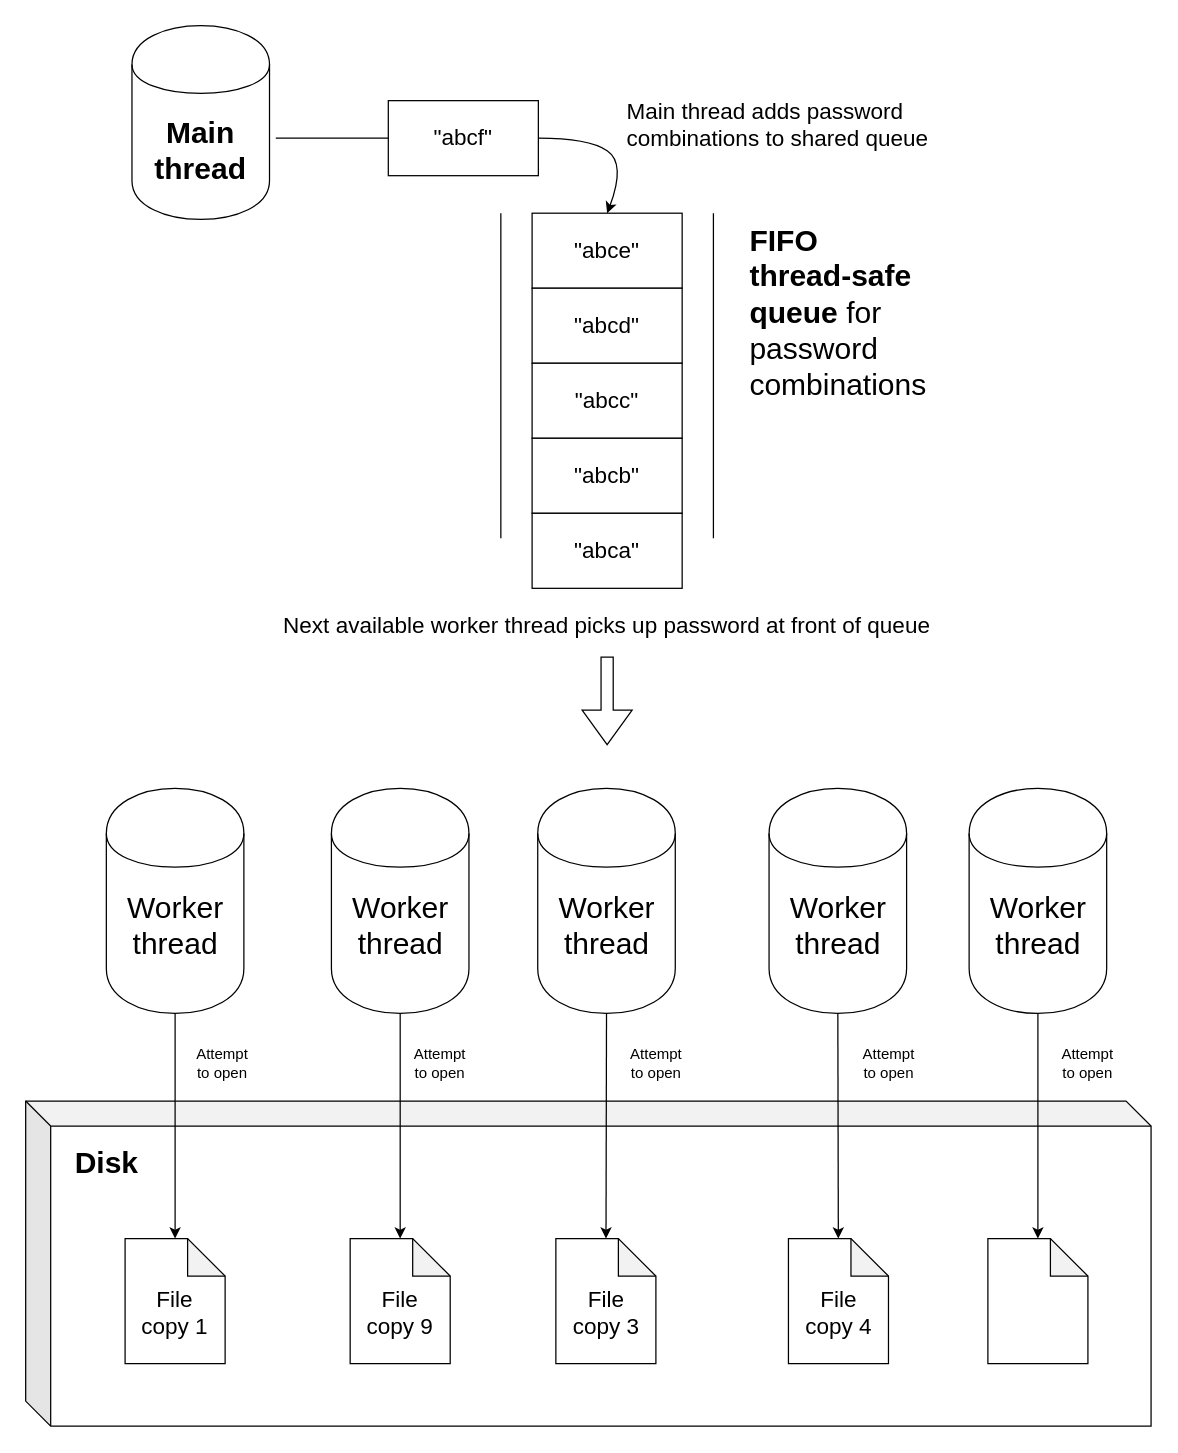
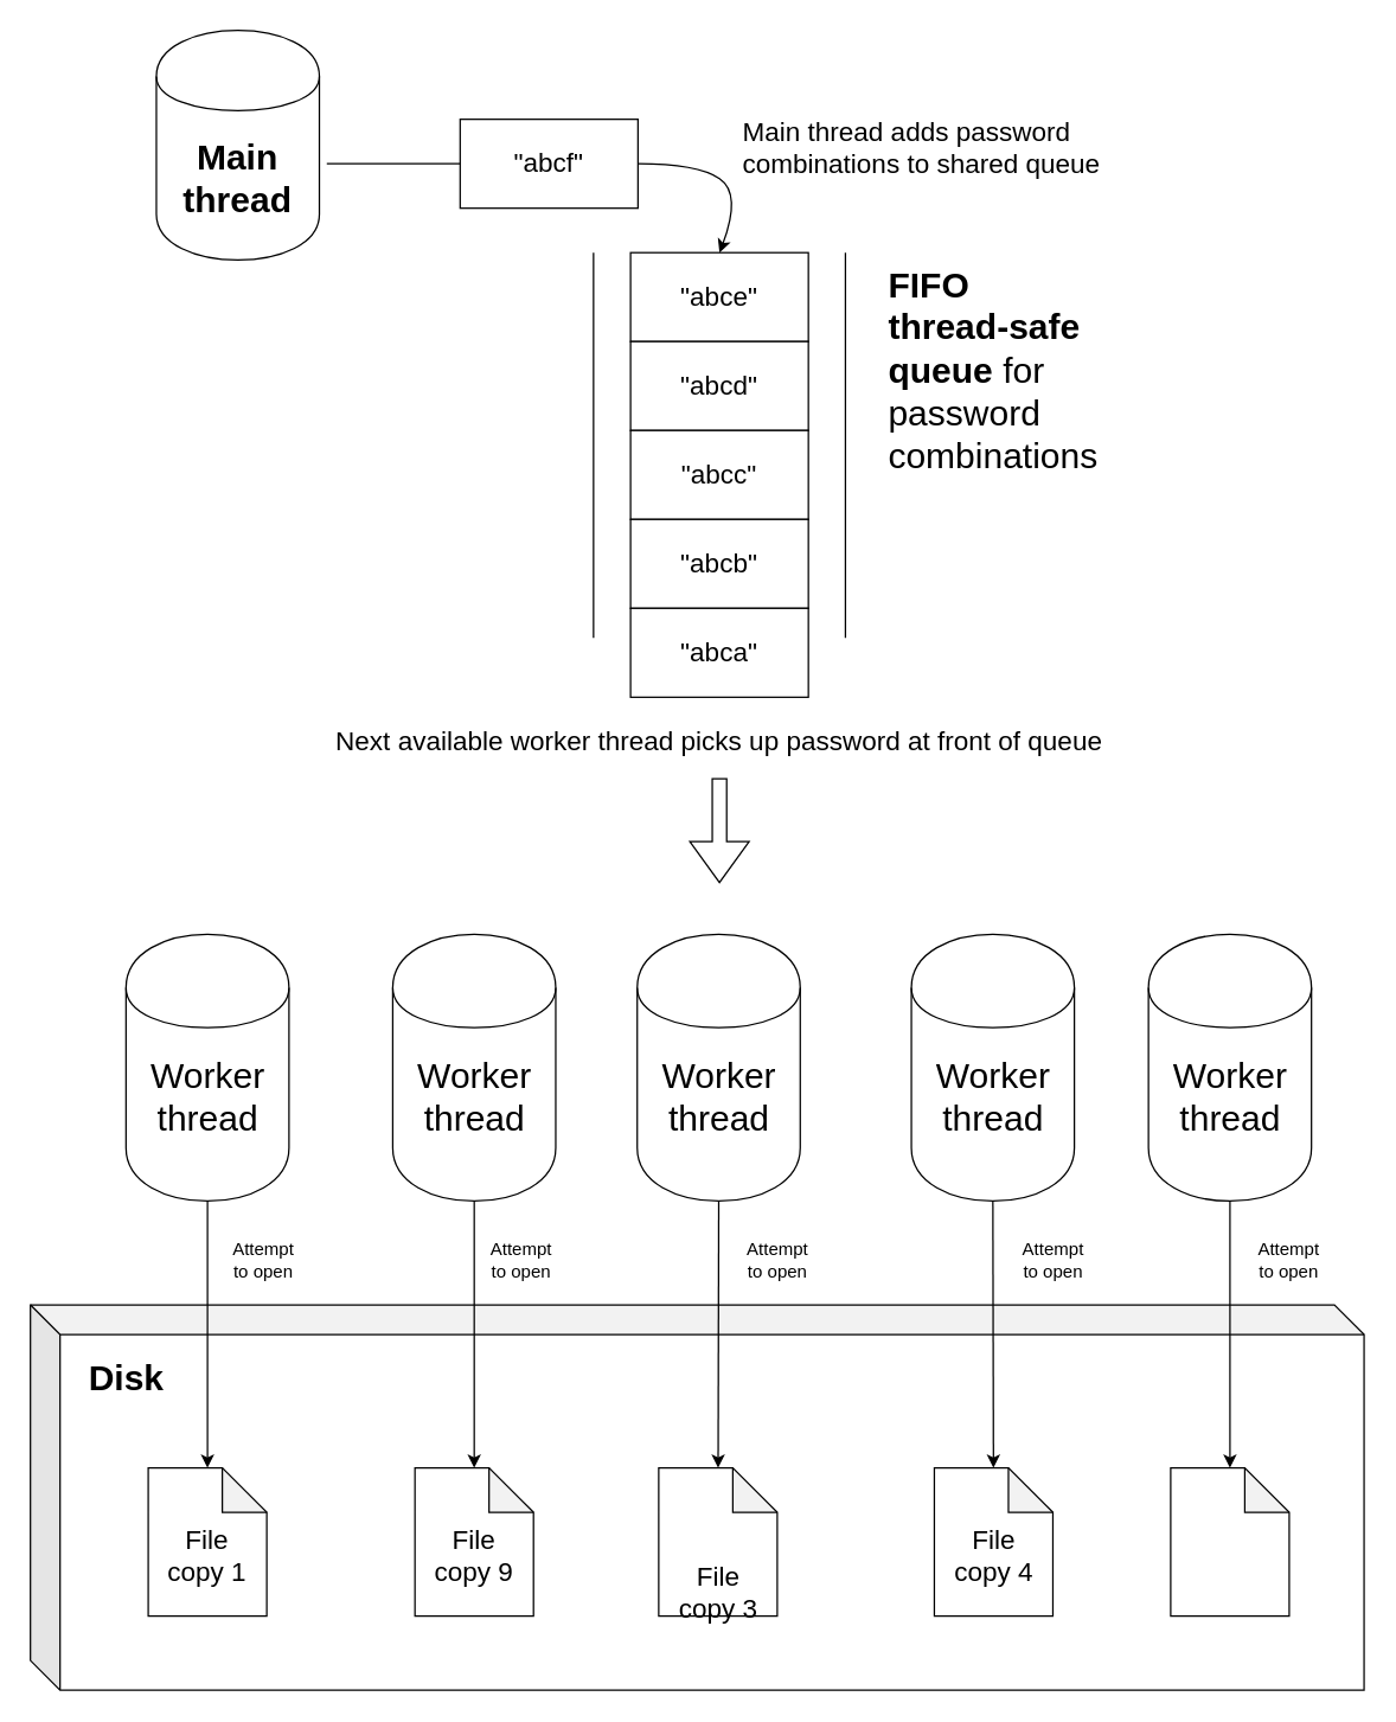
- <mxCell id="43" value="&lt;font style=&quot;font-size: 18px&quot;&gt;File copy 3&lt;/font&gt;" style="text;html=1;strokeColor=none;fillColor=none;align=center;verticalAlign=middle;whiteSpace=wrap;rounded=0;" vertex="1" parent="1"><mxGeometry x="453.5" y="1040" width="61" height="20" as="geometry" /></mxCell>
+ <mxCell id="43" value="&lt;font style=&quot;font-size: 18px&quot;&gt;File copy 3&lt;/font&gt;" style="text;html=1;strokeColor=none;fillColor=none;align=center;verticalAlign=middle;whiteSpace=wrap;rounded=0;" vertex="1" parent="1"><mxGeometry x="453.5" y="1065" width="61" height="20" as="geometry" /></mxCell>
